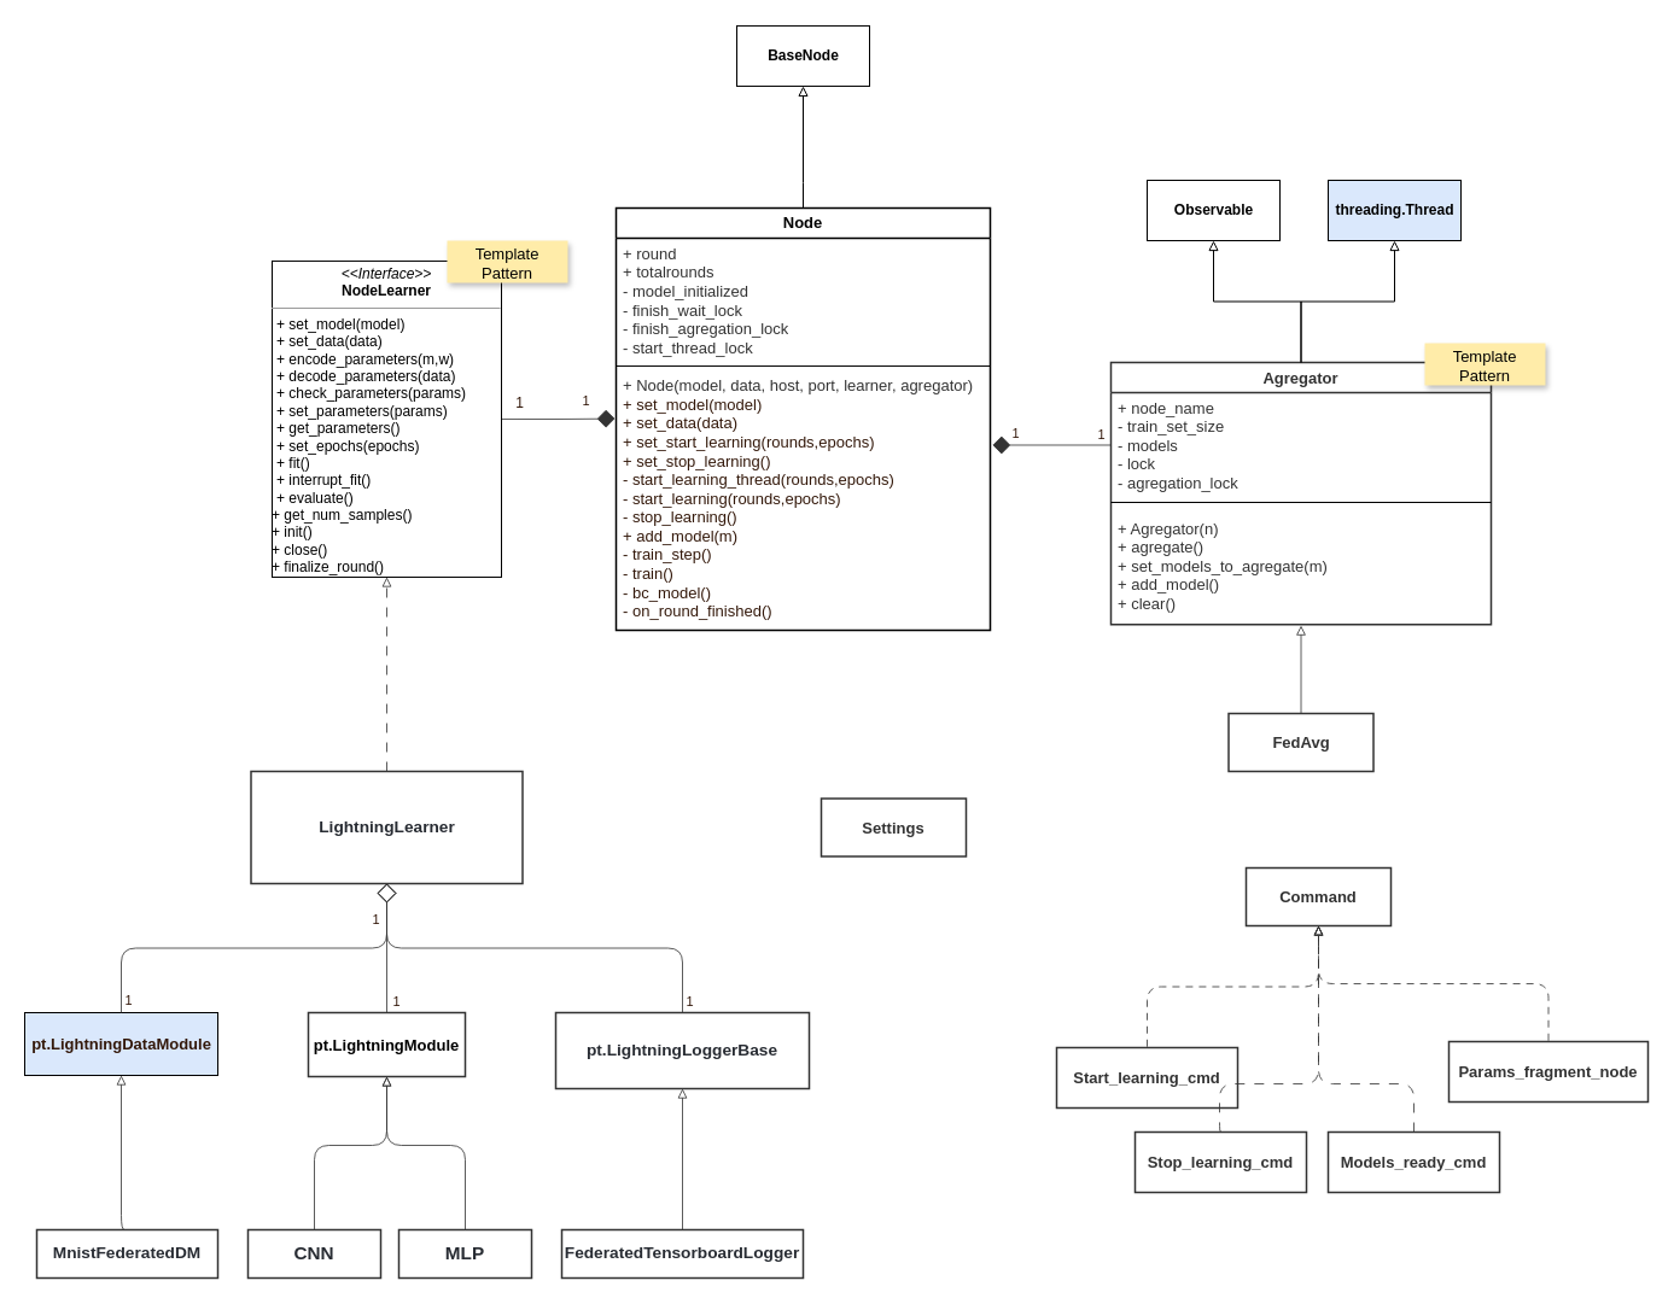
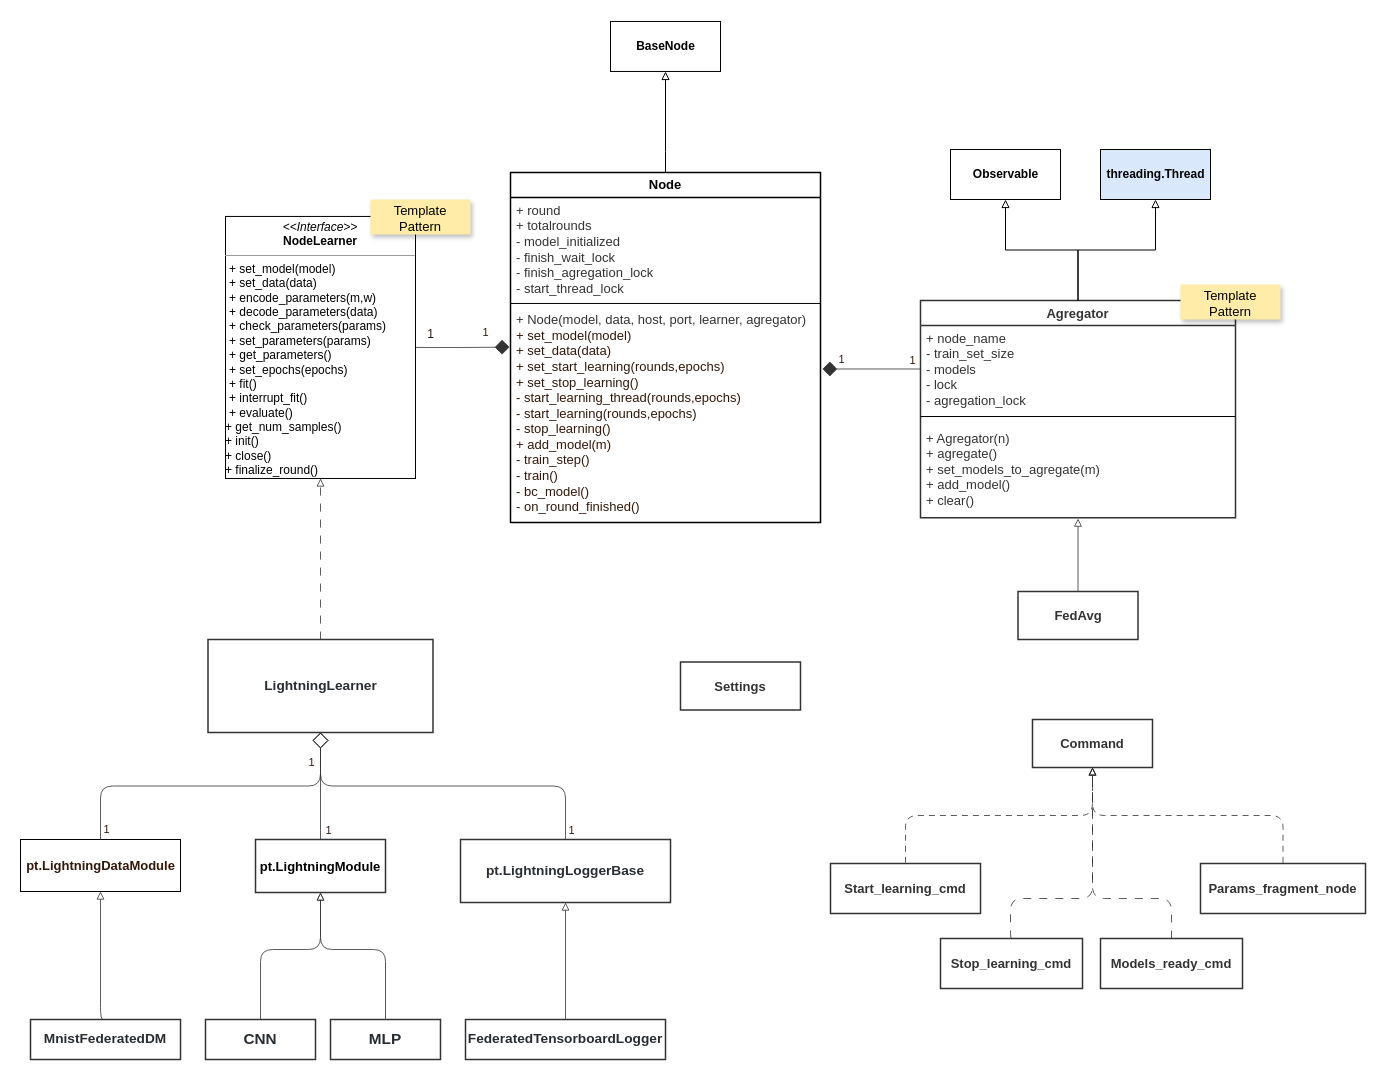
- <mxCell id="39" value="&lt;b&gt;&lt;font style=&quot;font-size: 13px;&quot;&gt;pt.LightningDataModule&lt;/font&gt;&lt;/b&gt;" style="html=1;fontSize=11;fontColor=#33180A;fillColor=#dae8fc;" parent="1" vertex="1"><mxGeometry x="20" y="839" width="160" height="52" as="geometry" /></mxCell>
+ <mxCell id="39" value="&lt;b&gt;&lt;font style=&quot;font-size: 13px;&quot;&gt;pt.LightningDataModule&lt;/font&gt;&lt;/b&gt;" style="html=1;fontSize=11;fontColor=#33180A;" parent="1" vertex="1"><mxGeometry x="20" y="839" width="160" height="52" as="geometry" /></mxCell>
- <mxCell id="19" value="Start_learning_cmd" style="html=1;overflow=block;blockSpacing=1;align=center;whiteSpace=wrap;fontSize=13;fontColor=#333333;fontStyle=1;spacing=0;verticalAlign=middle;strokeColor=#333333;strokeOpacity=100;fillOpacity=100;fillColor=#ffffff;strokeWidth=1.5;" parent="1" vertex="1"><mxGeometry x="875" y="868" width="150" height="50" as="geometry" /></mxCell>
+ <mxCell id="19" value="Start_learning_cmd" style="html=1;overflow=block;blockSpacing=1;align=center;whiteSpace=wrap;fontSize=13;fontColor=#333333;fontStyle=1;spacing=0;verticalAlign=middle;strokeColor=#333333;strokeOpacity=100;fillOpacity=100;fillColor=#ffffff;strokeWidth=1.5;" parent="1" vertex="1"><mxGeometry x="830" y="863" width="150" height="50" as="geometry" /></mxCell>
